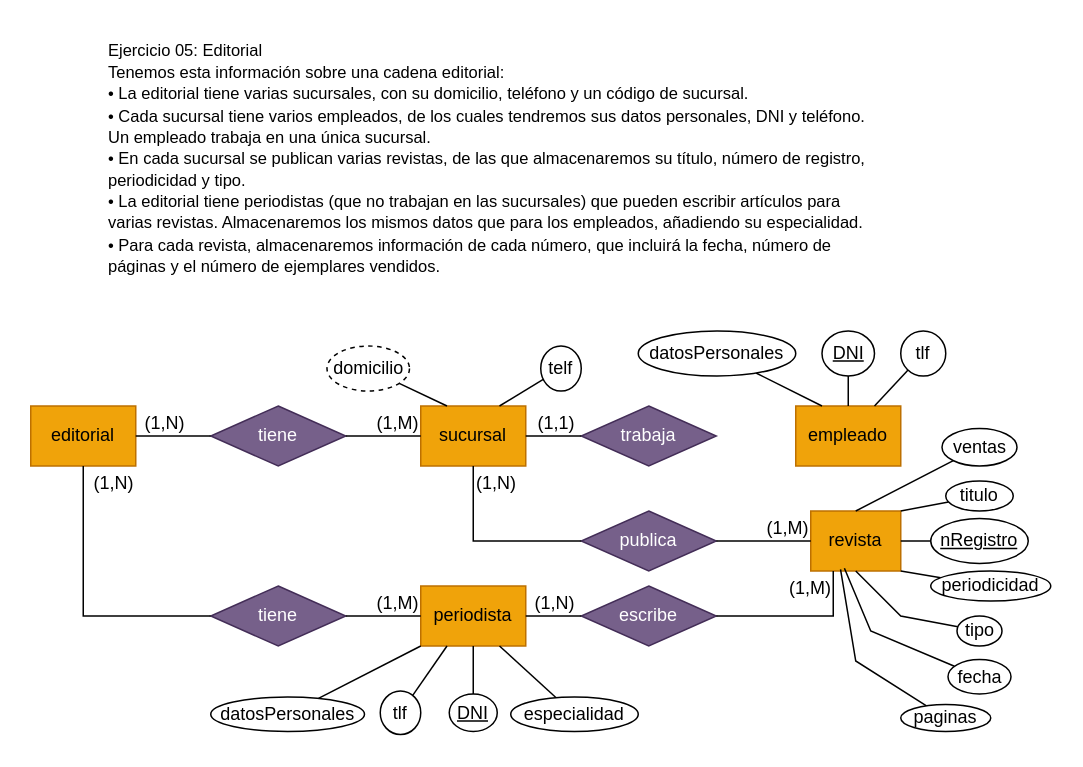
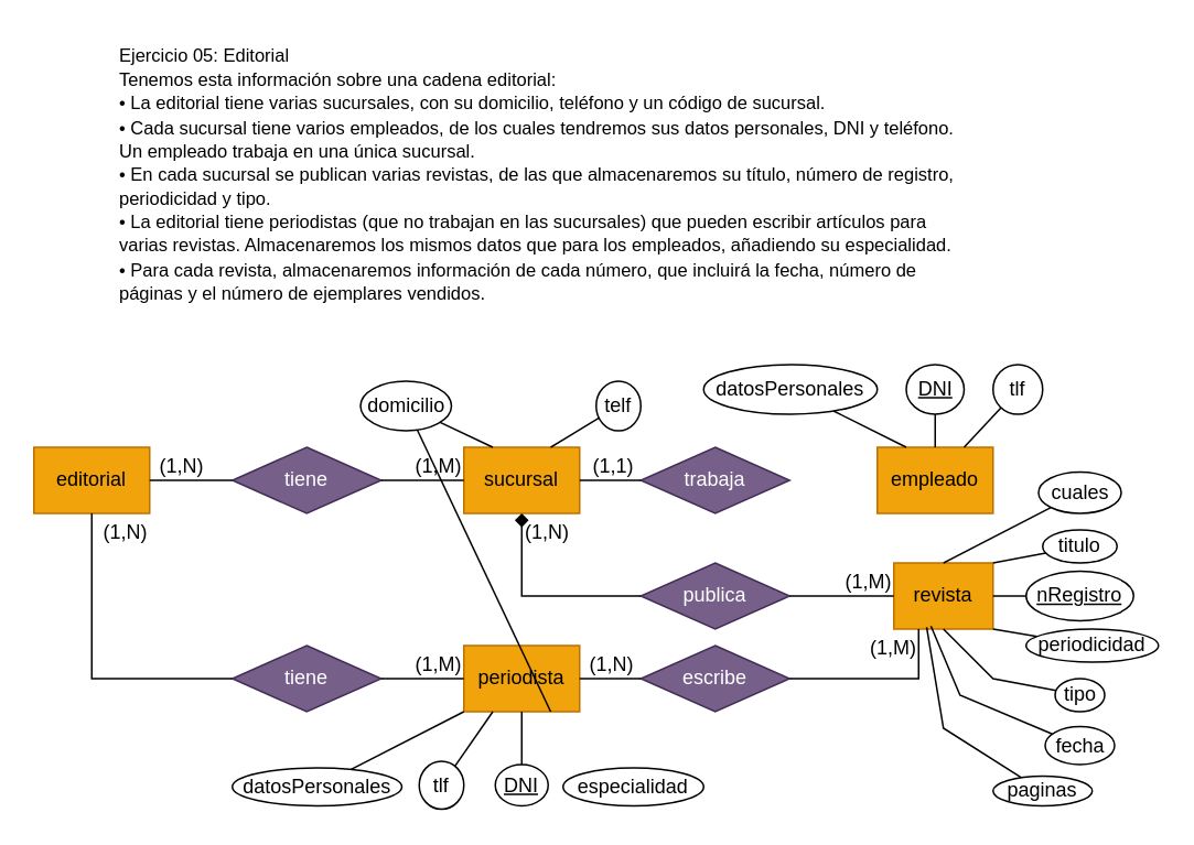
- <mxCell id="16" value="domicilio" style="ellipse;whiteSpace=wrap;html=1;align=center;dashed=1;" vertex="1" parent="1"><mxGeometry x="217.5" y="230" width="55" height="30" as="geometry" /></mxCell>
+ <mxCell id="16" value="domicilio" style="ellipse;whiteSpace=wrap;html=1;align=center;" vertex="1" parent="1"><mxGeometry x="217.5" y="230" width="55" height="30" as="geometry" /></mxCell>
- <mxCell id="62" value="ventas" style="ellipse;whiteSpace=wrap;html=1;align=center;" vertex="1" parent="1"><mxGeometry x="627.5" y="285" width="50" height="25" as="geometry" /></mxCell>
+ <mxCell id="62" value="cuales" style="ellipse;whiteSpace=wrap;html=1;align=center;" vertex="1" parent="1"><mxGeometry x="627.5" y="285" width="50" height="25" as="geometry" /></mxCell>
- <mxCell id="27" value="" style="endArrow=none;html=1;rounded=0;exitX=0;exitY=0.5;exitDx=0;exitDy=0;entryX=0.5;entryY=1;entryDx=0;entryDy=0;" edge="1" source="26" parent="1" target="4"><mxGeometry relative="1" as="geometry"><mxPoint x="369" y="330" as="sourcePoint" /><mxPoint x="322" y="360" as="targetPoint" /><Array as="points"><mxPoint x="315" y="360" /></Array></mxGeometry></mxCell>
+ <mxCell id="27" value="" style="endArrow=diamond;html=1;rounded=0;exitX=0;exitY=0.5;exitDx=0;exitDy=0;entryX=0.5;entryY=1;entryDx=0;entryDy=0;" edge="1" source="26" parent="1" target="4"><mxGeometry relative="1" as="geometry"><mxPoint x="369" y="330" as="sourcePoint" /><mxPoint x="322" y="360" as="targetPoint" /><Array as="points"><mxPoint x="315" y="360" /></Array></mxGeometry></mxCell>
- <mxCell id="51" value="" style="endArrow=none;html=1;rounded=0;exitX=0.75;exitY=1;exitDx=0;exitDy=0;" edge="1" target="52" parent="1" source="7"><mxGeometry relative="1" as="geometry"><mxPoint x="360" y="472" as="sourcePoint" /><mxPoint x="420" y="472" as="targetPoint" /></mxGeometry></mxCell>
+ <mxCell id="51" value="" style="endArrow=none;html=1;rounded=0;exitX=0.75;exitY=1;exitDx=0;exitDy=0;" edge="1" target="16" parent="1" source="7"><mxGeometry relative="1" as="geometry"><mxPoint x="360" y="472" as="sourcePoint" /><mxPoint x="420" y="472" as="targetPoint" /></mxGeometry></mxCell>
